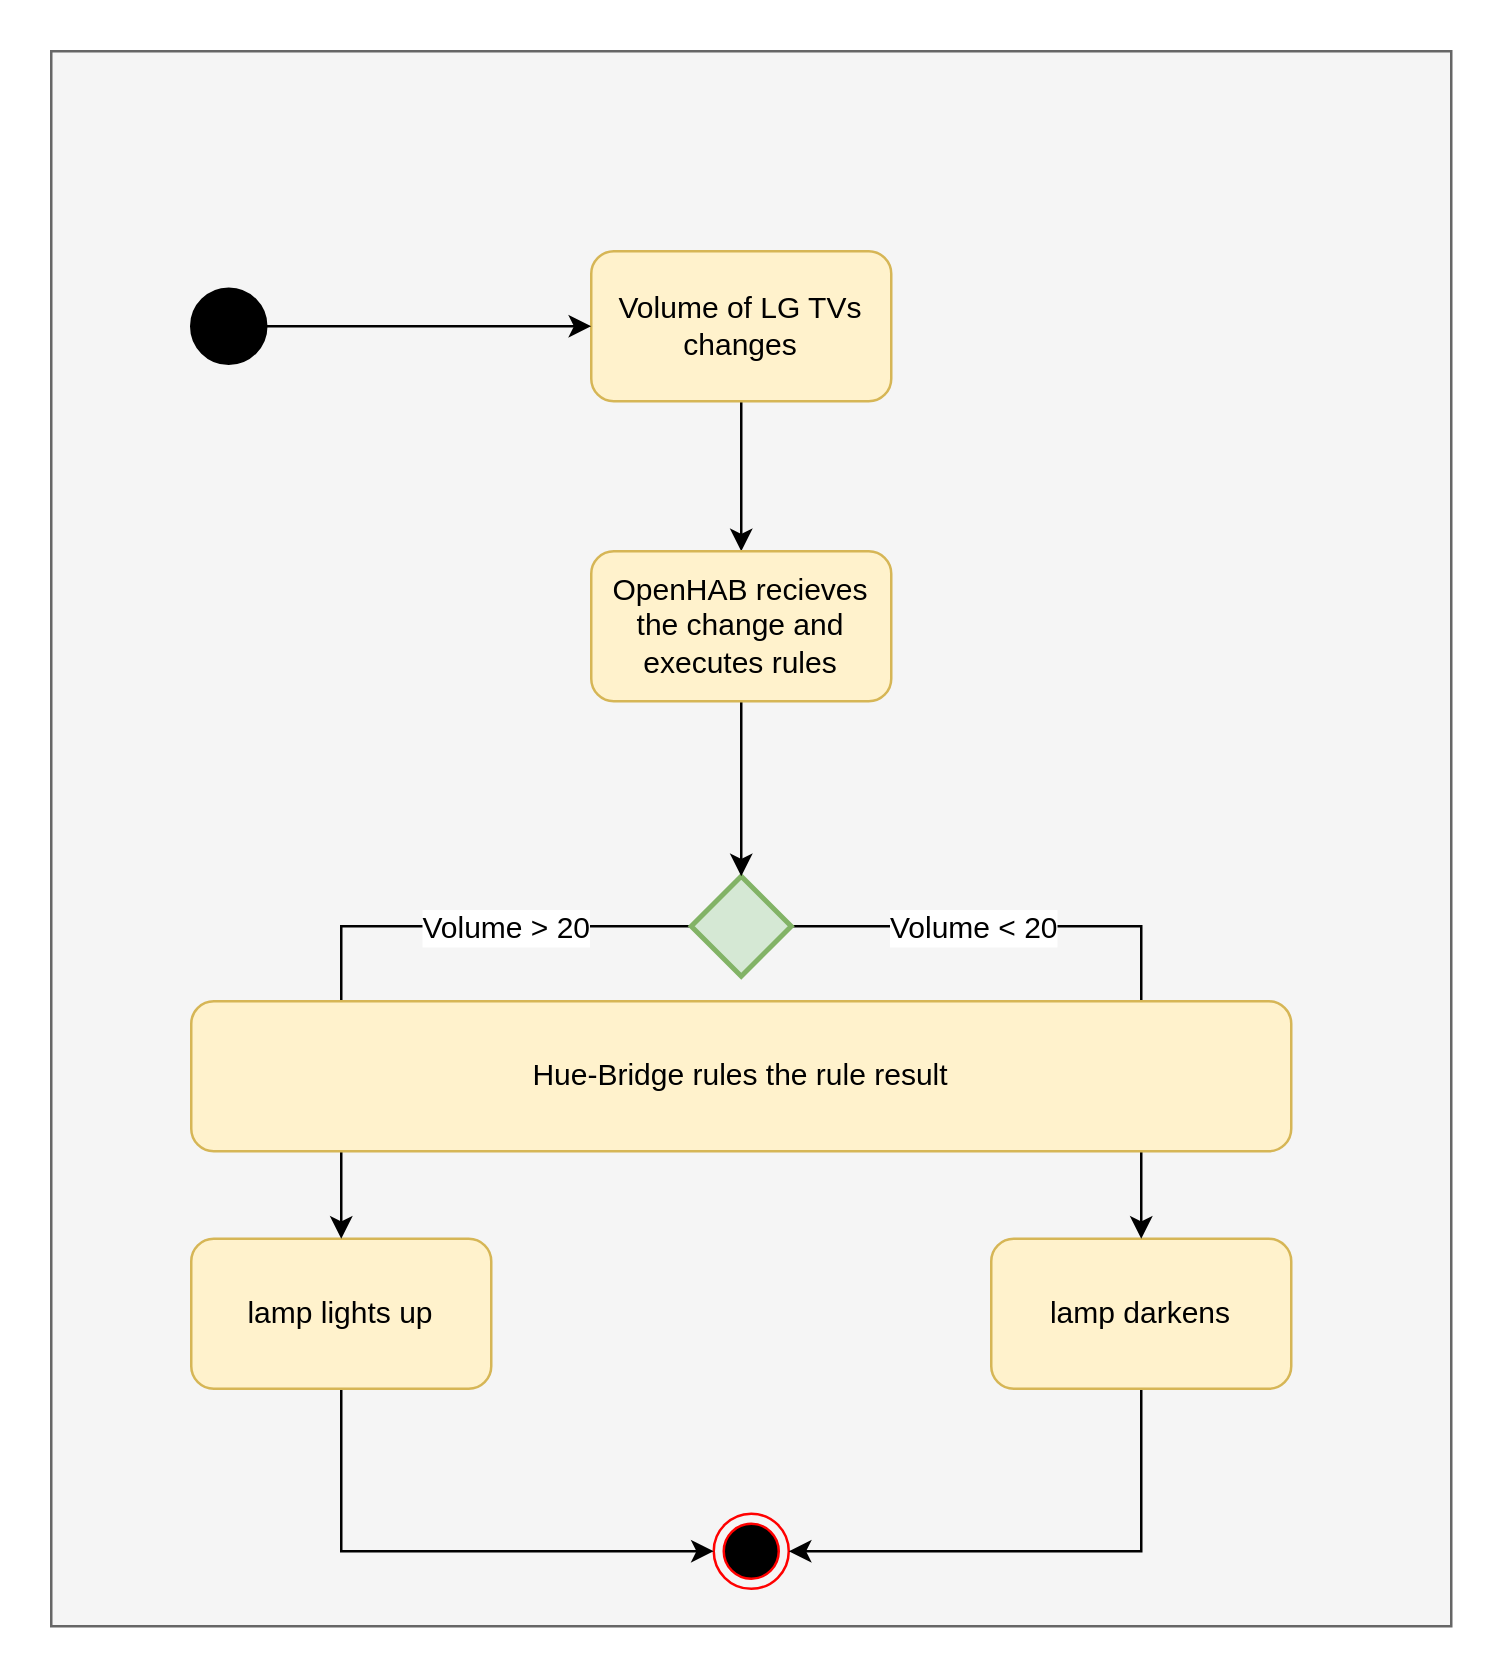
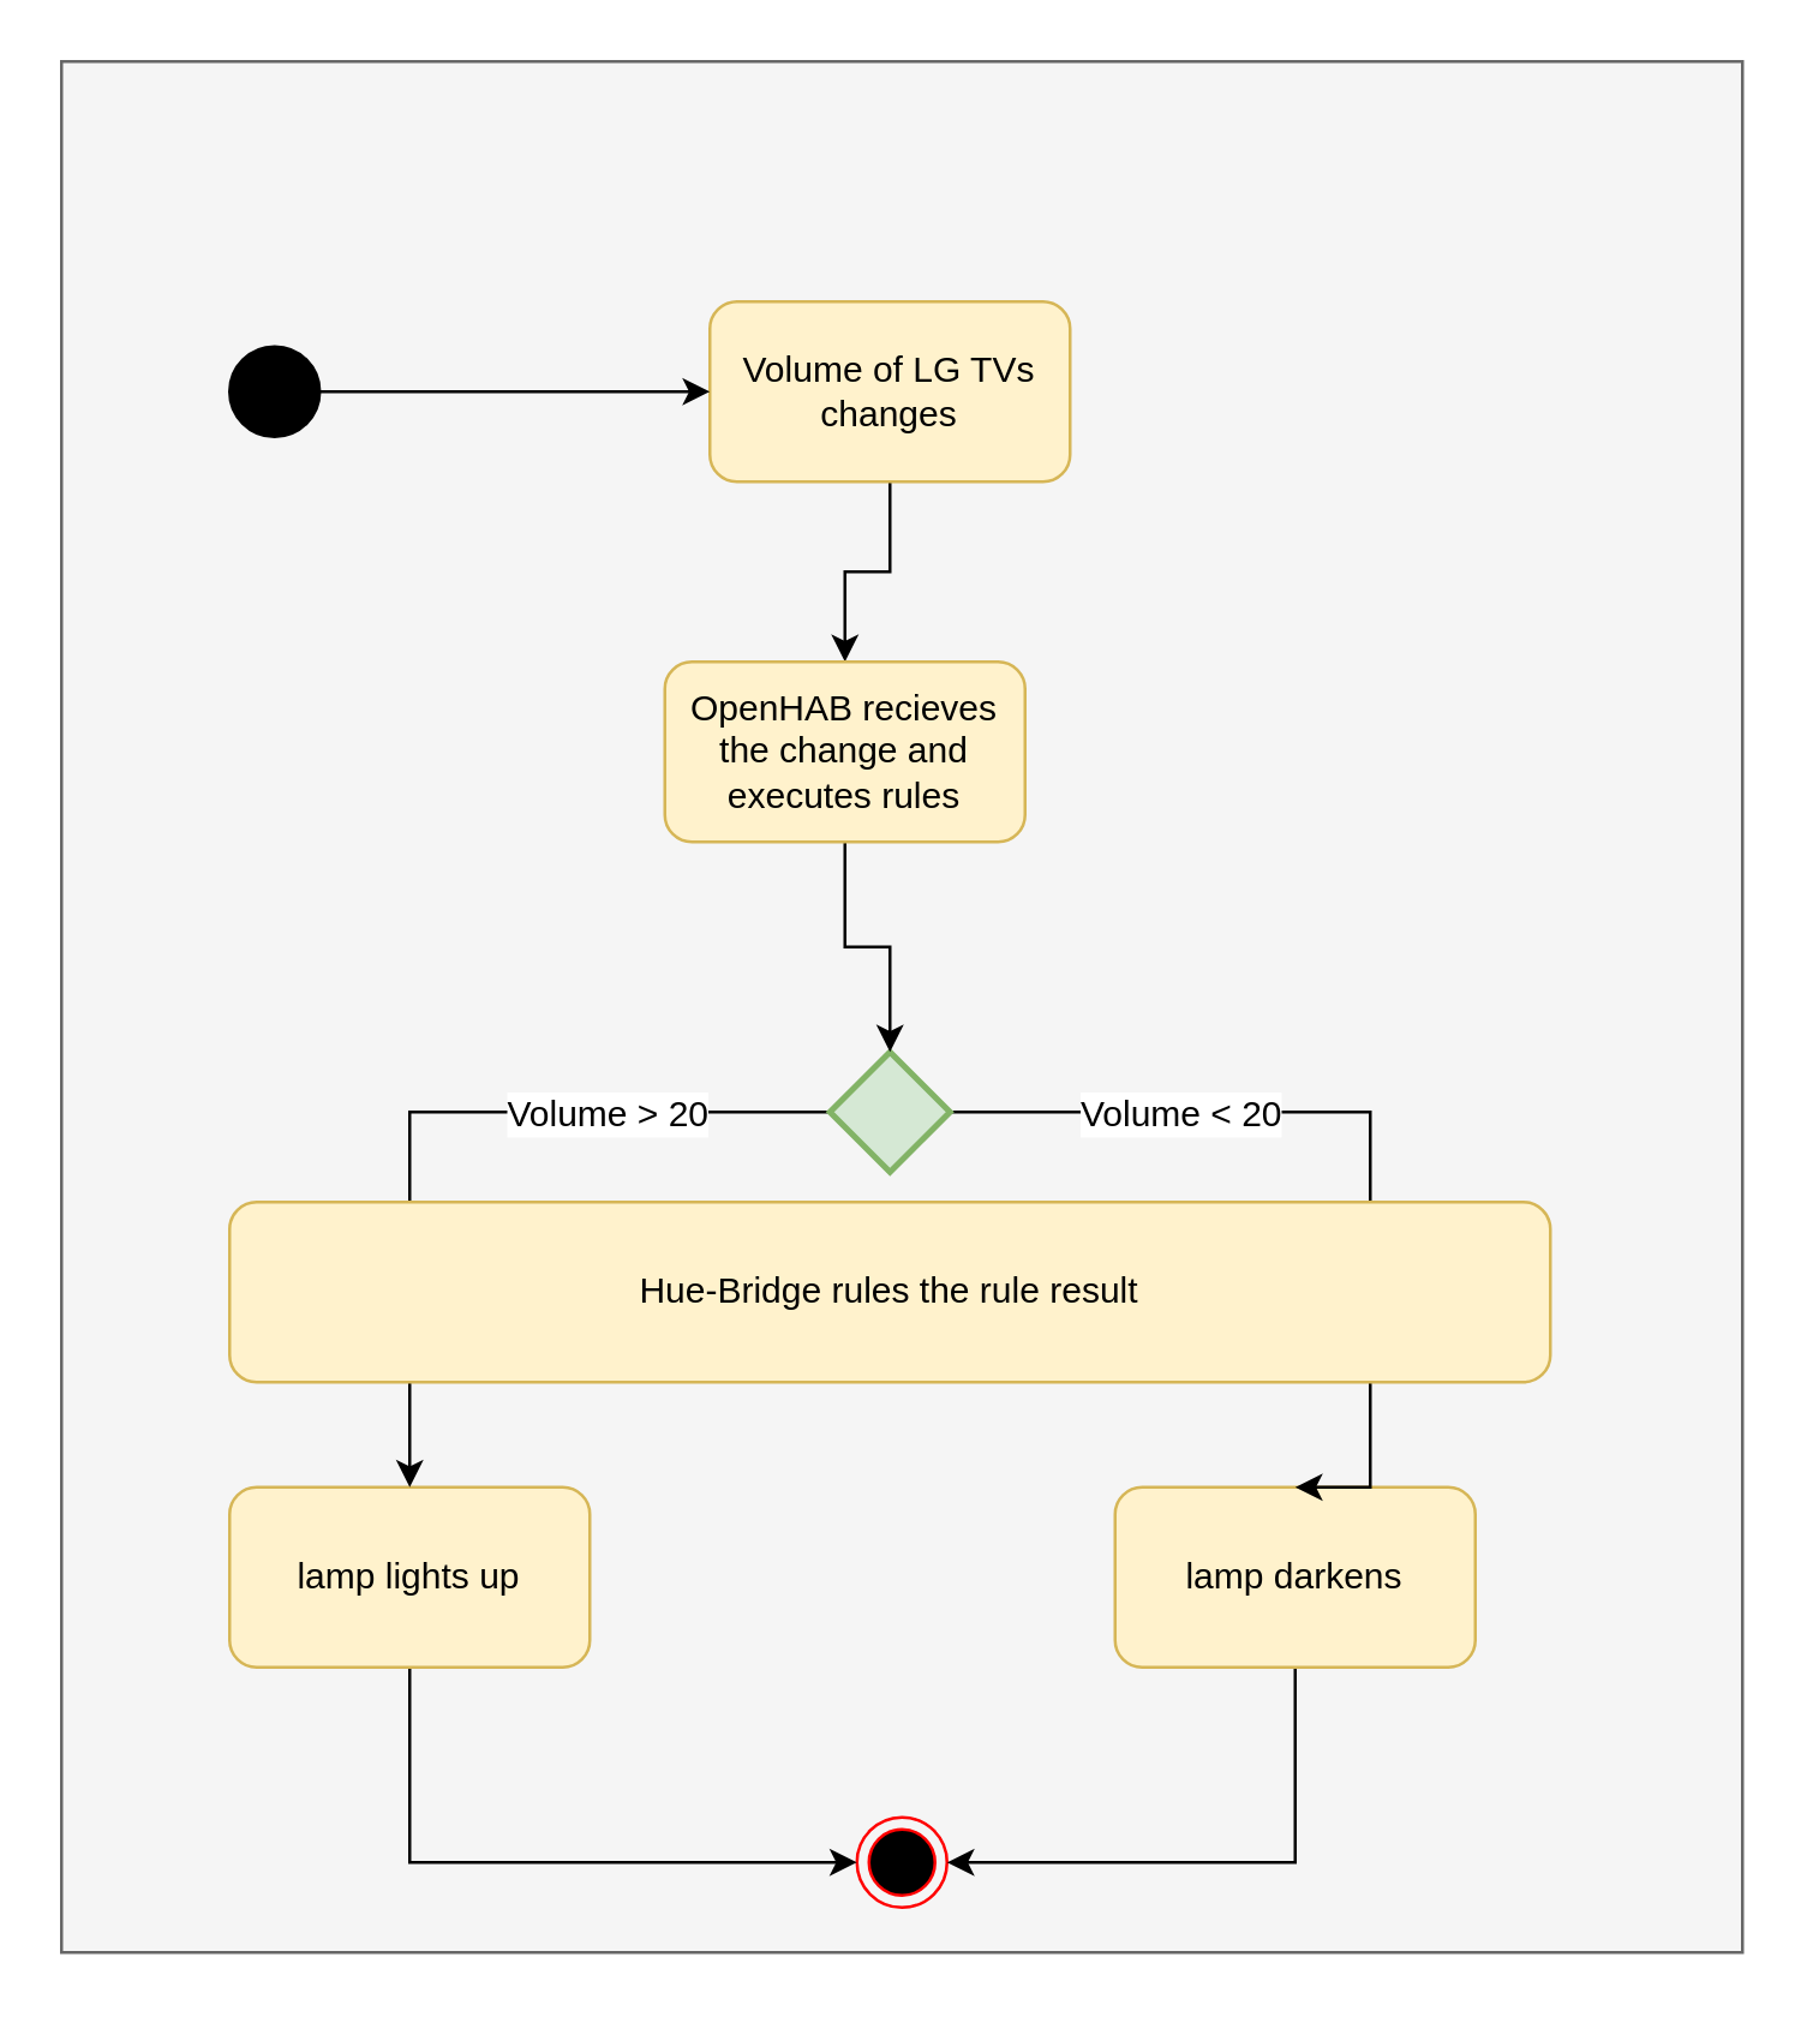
- <mxCell id="18" value="OpenHAB recieves the change and executes rules" style="rounded=1;whiteSpace=wrap;html=1;fillColor=#fff2cc;strokeColor=#d6b656;" parent="1" vertex="1"><mxGeometry x="236" y="220" width="120" height="60" as="geometry" /></mxCell>
+ <mxCell id="18" value="OpenHAB recieves the change and executes rules" style="rounded=1;whiteSpace=wrap;html=1;fillColor=#fff2cc;strokeColor=#d6b656;" parent="1" vertex="1"><mxGeometry x="221" y="220" width="120" height="60" as="geometry" /></mxCell>
- <mxCell id="11" value="lamp darkens" style="rounded=1;whiteSpace=wrap;html=1;fillColor=#fff2cc;strokeColor=#d6b656;" parent="1" vertex="1"><mxGeometry x="396" y="495" width="120" height="60" as="geometry" /></mxCell>
+ <mxCell id="11" value="lamp darkens" style="rounded=1;whiteSpace=wrap;html=1;fillColor=#fff2cc;strokeColor=#d6b656;" parent="1" vertex="1"><mxGeometry x="371" y="495" width="120" height="60" as="geometry" /></mxCell>
